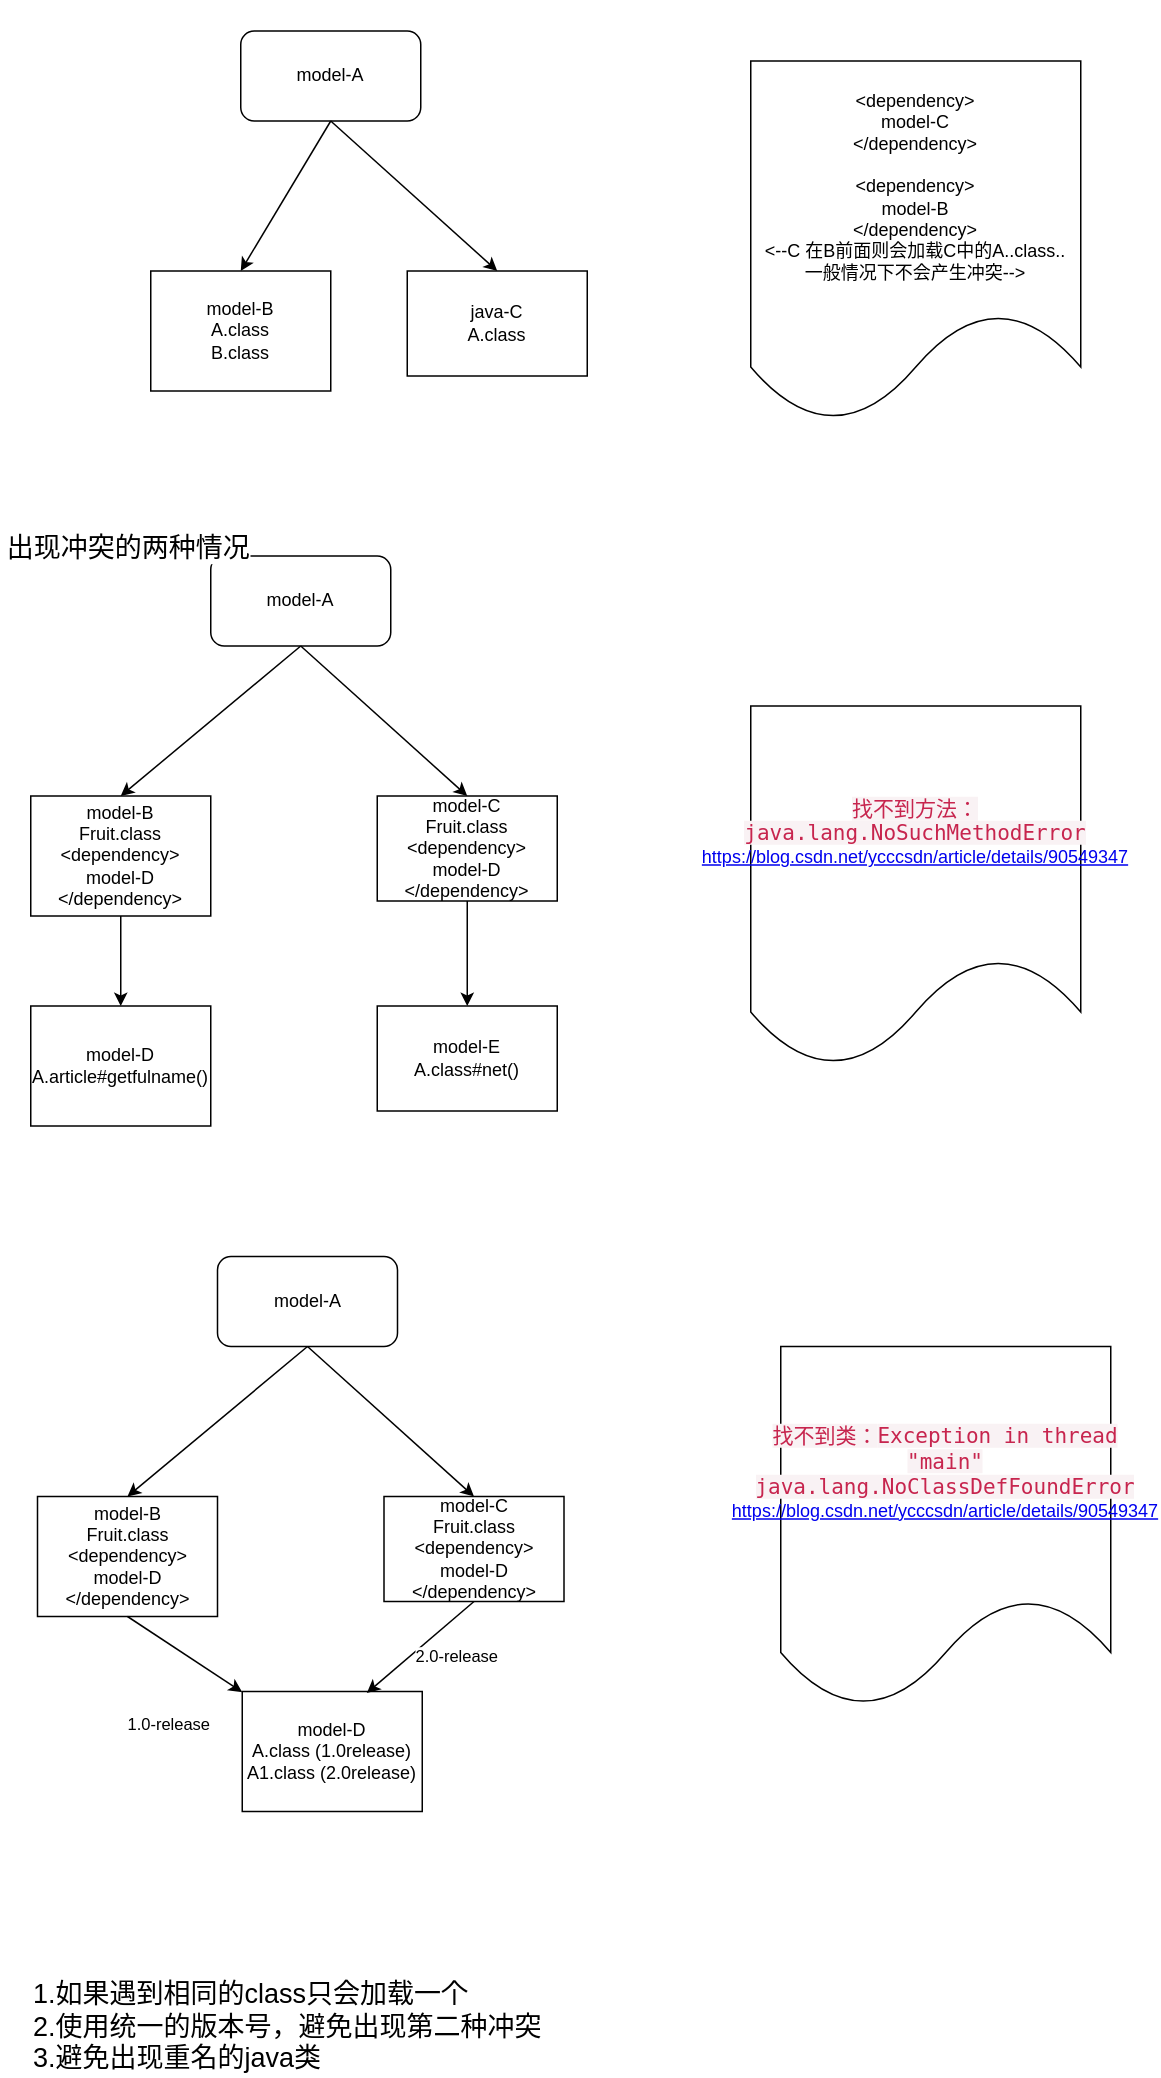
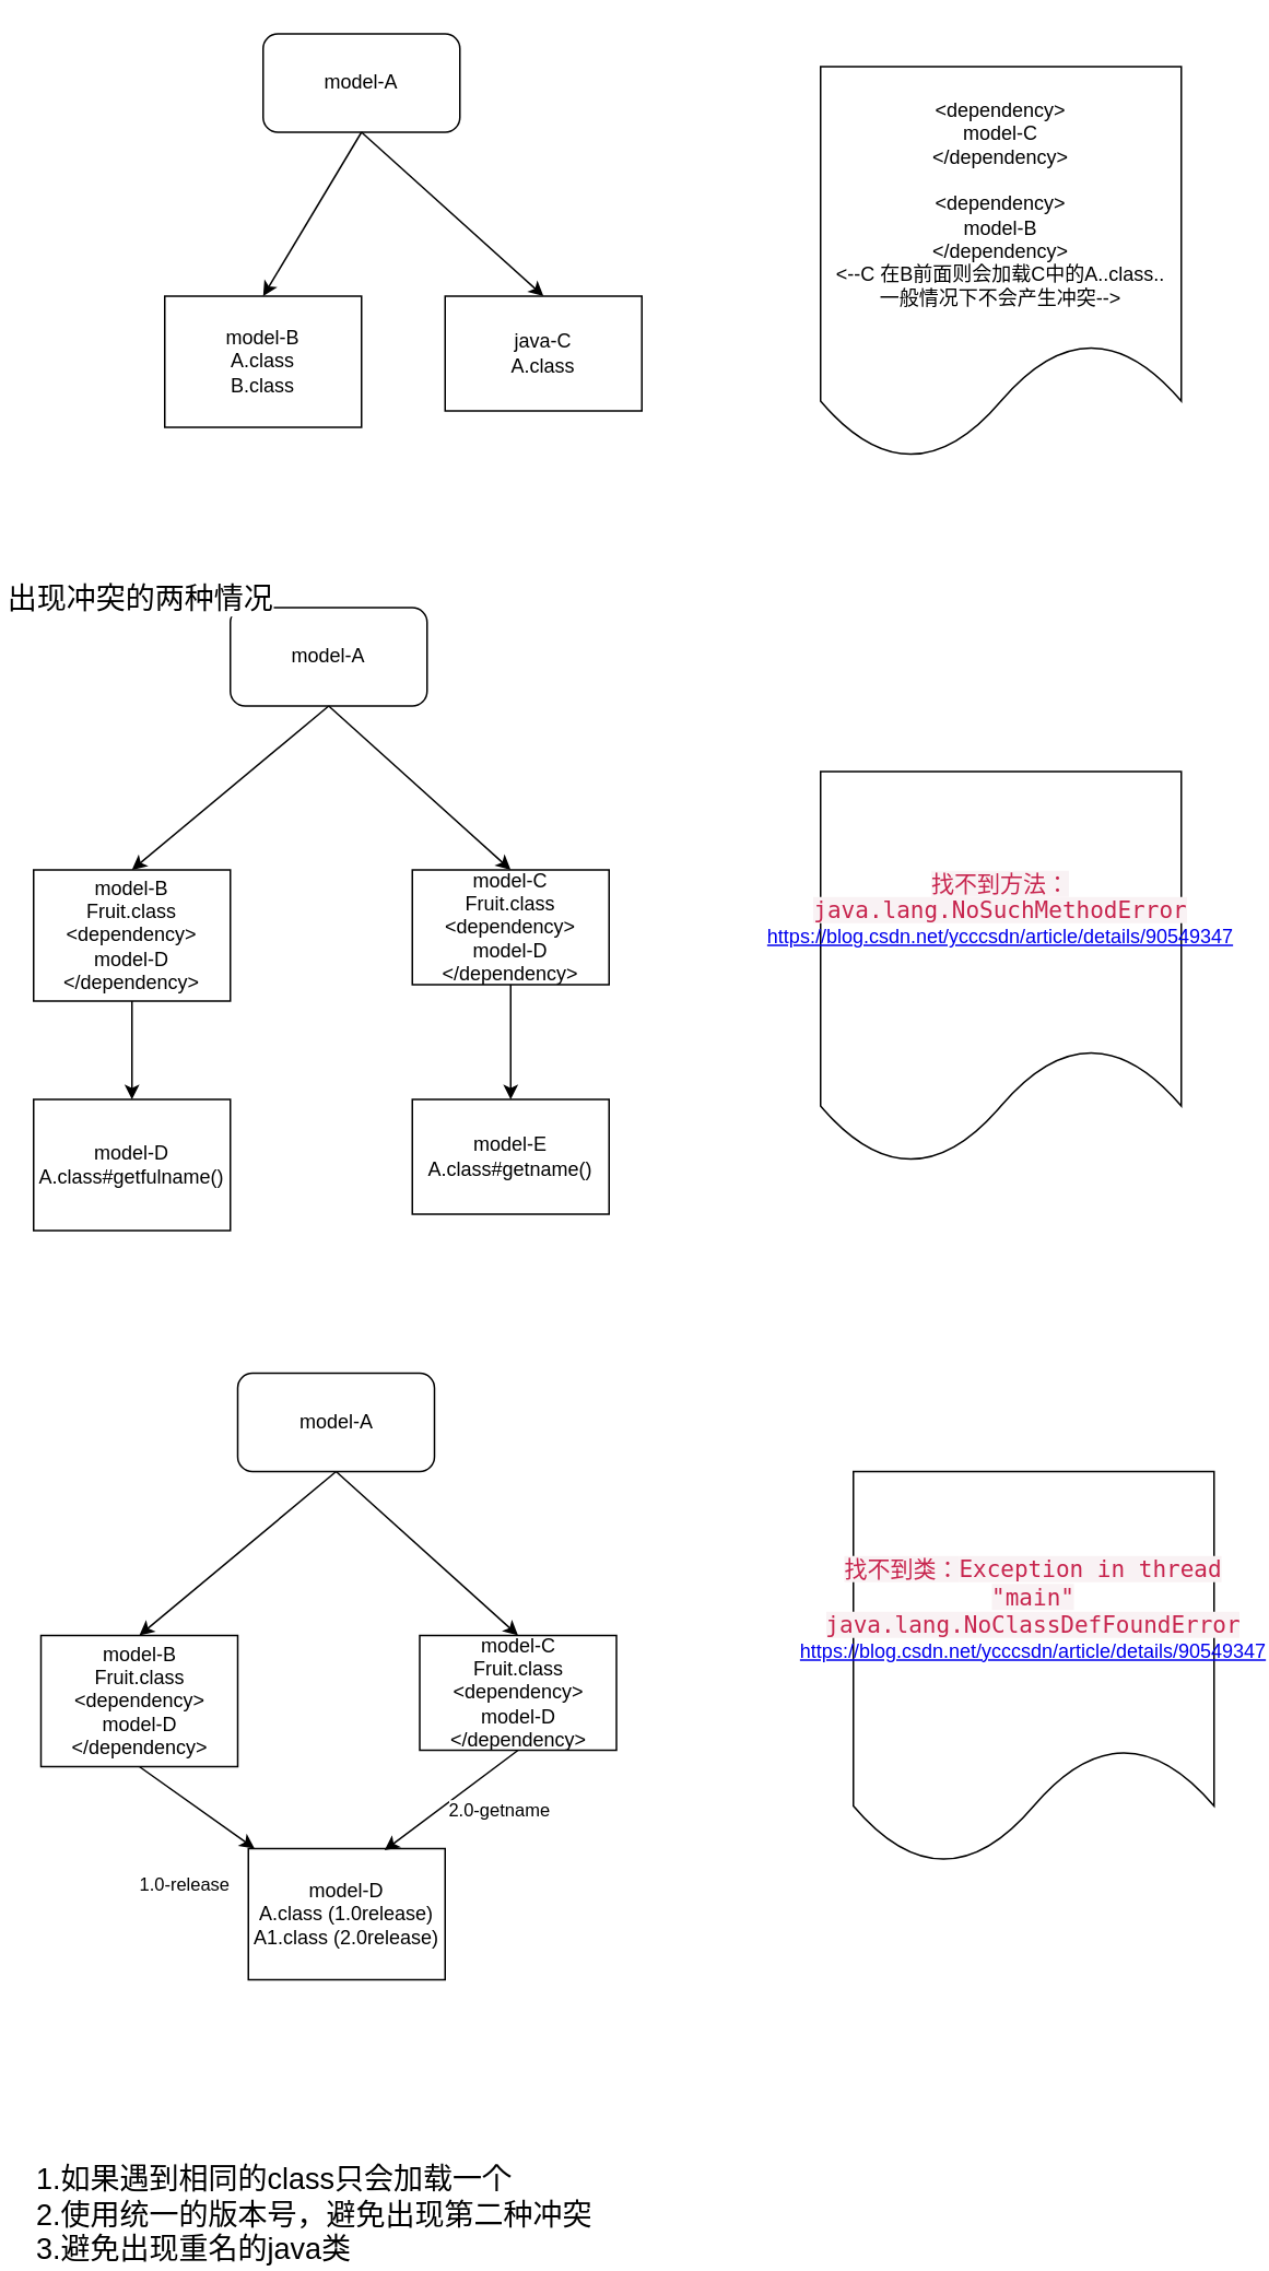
- <mxCell id="14" value="&lt;span&gt;model-E&lt;/span&gt;&lt;br&gt;A.class#net()&lt;span&gt;&lt;br&gt;&lt;/span&gt;" style="rounded=0;whiteSpace=wrap;html=1;" vertex="1" parent="1"><mxGeometry x="251" y="670" width="120" height="70" as="geometry" /></mxCell>
+ <mxCell id="14" value="&lt;span&gt;model-E&lt;/span&gt;&lt;br&gt;A.class#getname()&lt;span&gt;&lt;br&gt;&lt;/span&gt;" style="rounded=0;whiteSpace=wrap;html=1;" vertex="1" parent="1"><mxGeometry x="251" y="670" width="120" height="70" as="geometry" /></mxCell>
- <mxCell id="13" value="&lt;span&gt;model-D&lt;br&gt;A.article#getfulname()&lt;/span&gt;&lt;span&gt;&lt;br&gt;&lt;/span&gt;" style="rounded=0;whiteSpace=wrap;html=1;" vertex="1" parent="1"><mxGeometry x="20" y="670" width="120" height="80" as="geometry" /></mxCell>
+ <mxCell id="13" value="&lt;span&gt;model-D&lt;br&gt;A.class#getfulname()&lt;/span&gt;&lt;span&gt;&lt;br&gt;&lt;/span&gt;" style="rounded=0;whiteSpace=wrap;html=1;" vertex="1" parent="1"><mxGeometry x="20" y="670" width="120" height="80" as="geometry" /></mxCell>
- <mxCell id="27" value="2.0-release" style="edgeLabel;html=1;align=center;verticalAlign=middle;resizable=0;points=[];" vertex="1" connectable="0" parent="1"><mxGeometry x="315.5" y="1107" as="geometry"><mxPoint x="-12" y="-4" as="offset" /></mxGeometry></mxCell>
+ <mxCell id="27" value="2.0-getname" style="edgeLabel;html=1;align=center;verticalAlign=middle;resizable=0;points=[];" vertex="1" connectable="0" parent="1"><mxGeometry x="315.5" y="1107" as="geometry"><mxPoint x="-12" y="-4" as="offset" /></mxGeometry></mxCell>
- <mxCell id="23" value="&lt;span&gt;model-D&lt;br&gt;A.class (1.0release)&lt;br&gt;&lt;/span&gt;A1.class (2.0release)&lt;span&gt;&lt;br&gt;&lt;/span&gt;" style="rounded=0;whiteSpace=wrap;html=1;" vertex="1" parent="1"><mxGeometry x="161" y="1127" width="120" height="80" as="geometry" /></mxCell>
+ <mxCell id="23" value="&lt;span&gt;model-D&lt;br&gt;A.class (1.0release)&lt;br&gt;&lt;/span&gt;A1.class (2.0release)&lt;span&gt;&lt;br&gt;&lt;/span&gt;" style="rounded=0;whiteSpace=wrap;html=1;" vertex="1" parent="1"><mxGeometry x="151" y="1127" width="120" height="80" as="geometry" /></mxCell>
